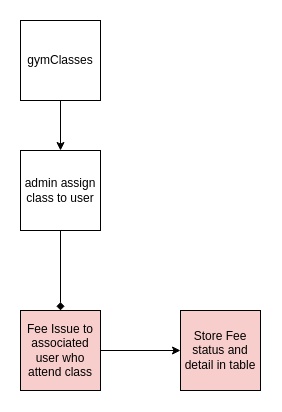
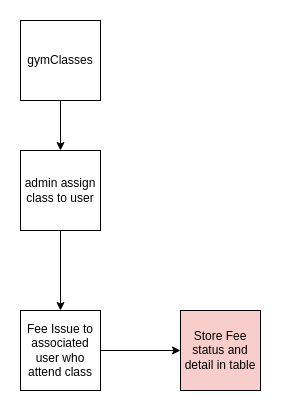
- <mxCell id="4" style="edgeStyle=orthogonalEdgeStyle;rounded=0;orthogonalLoop=1;jettySize=auto;html=1;entryX=0.5;entryY=0;entryDx=0;entryDy=0;endArrow=diamond;" edge="1" parent="1" source="5" target="6"><mxGeometry relative="1" as="geometry" /></mxCell>
+ <mxCell id="4" style="edgeStyle=orthogonalEdgeStyle;rounded=0;orthogonalLoop=1;jettySize=auto;html=1;entryX=0.5;entryY=0;entryDx=0;entryDy=0;" edge="1" parent="1" source="5" target="6"><mxGeometry relative="1" as="geometry" /></mxCell>
- <mxCell id="6" value="Fee Issue to associated user who attend class" style="whiteSpace=wrap;html=1;aspect=fixed;fillColor=#f8cecc;" vertex="1" parent="1"><mxGeometry x="20" y="310" width="80" height="80" as="geometry" /></mxCell>
+ <mxCell id="6" value="Fee Issue to associated user who attend class" style="whiteSpace=wrap;html=1;aspect=fixed;" vertex="1" parent="1"><mxGeometry x="20" y="310" width="80" height="80" as="geometry" /></mxCell>
